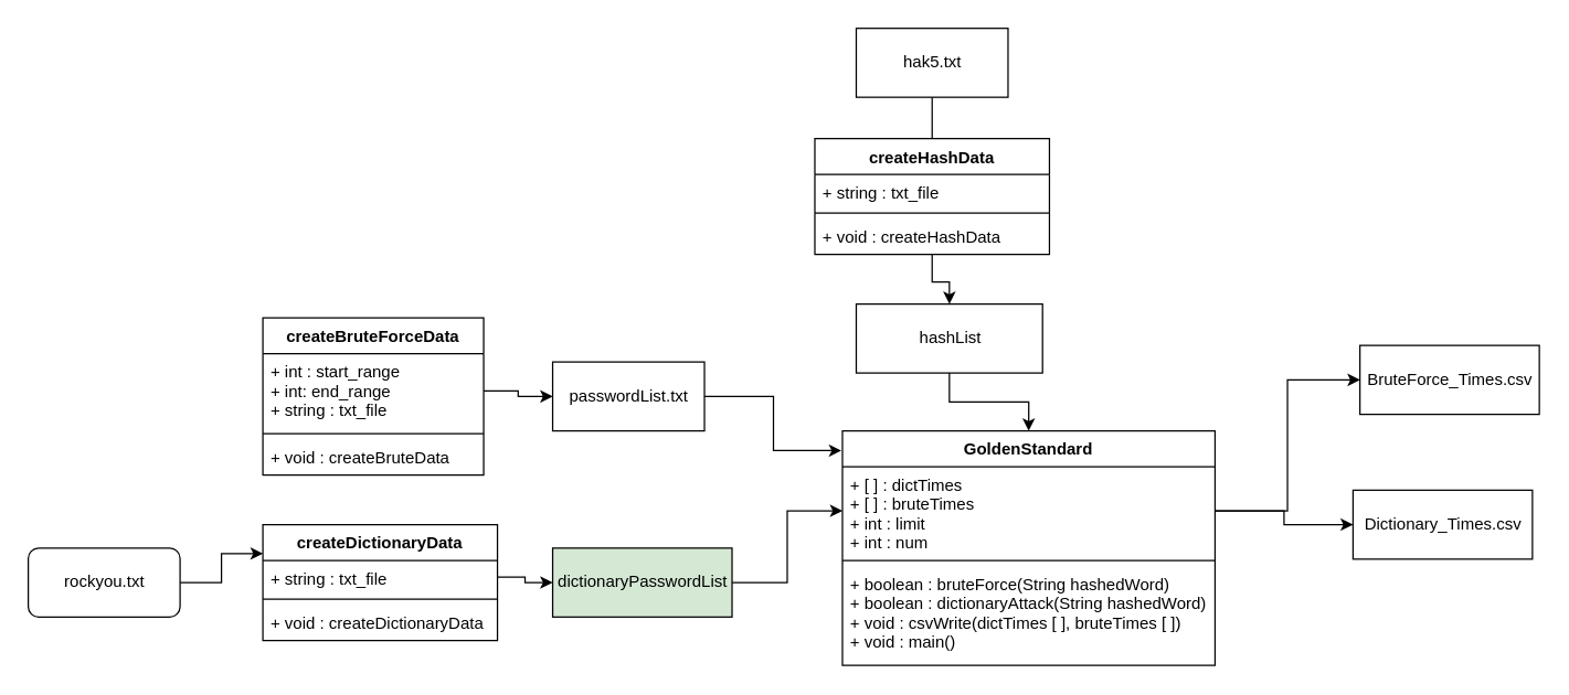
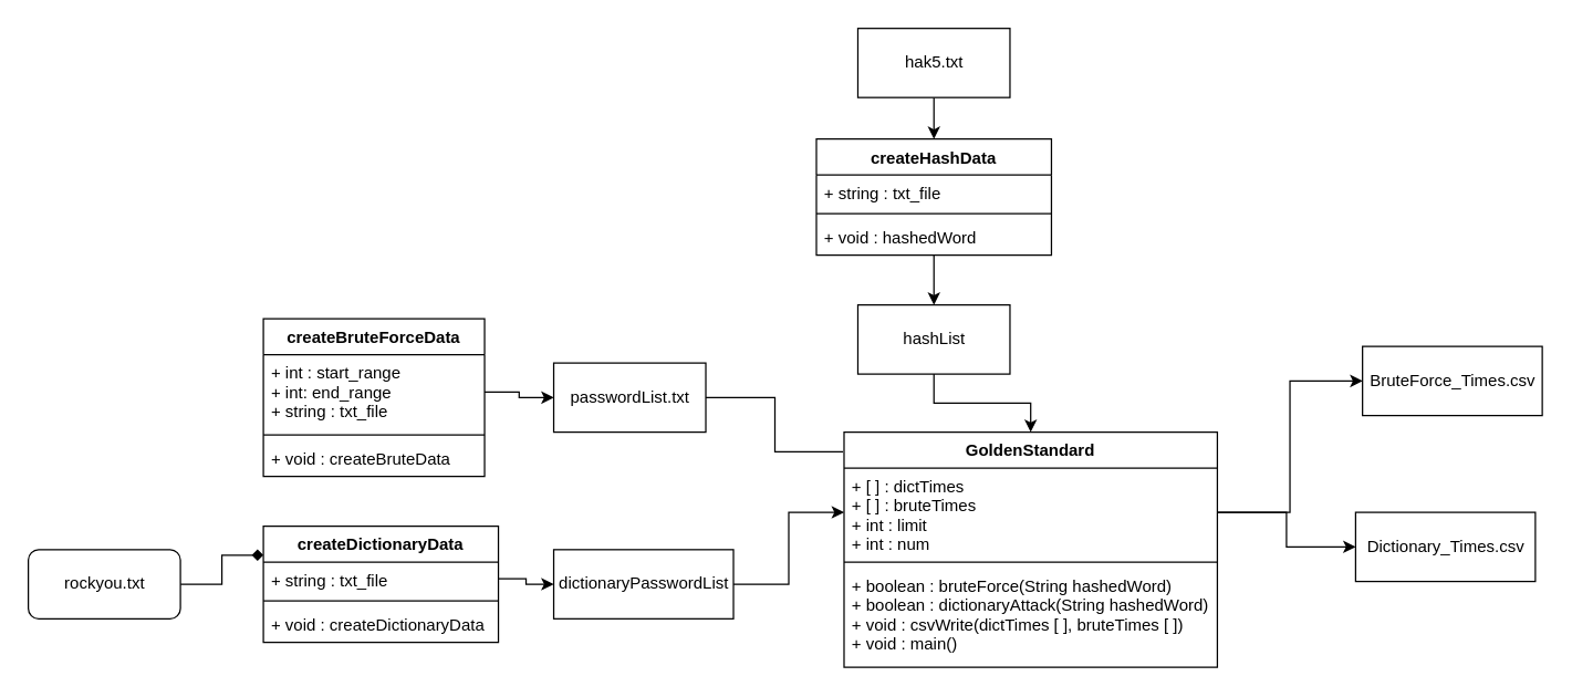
- <mxCell id="2" style="edgeStyle=orthogonalEdgeStyle;rounded=0;orthogonalLoop=1;jettySize=auto;html=1;entryX=0.5;entryY=0;entryDx=0;entryDy=0;endArrow=none;" edge="1" parent="1" source="3" target="23"><mxGeometry relative="1" as="geometry" /></mxCell>
+ <mxCell id="2" style="edgeStyle=orthogonalEdgeStyle;rounded=0;orthogonalLoop=1;jettySize=auto;html=1;entryX=0.5;entryY=0;entryDx=0;entryDy=0;" edge="1" parent="1" source="3" target="23"><mxGeometry relative="1" as="geometry" /></mxCell>
- <mxCell id="26" value="+ void : createHashData" style="text;strokeColor=none;fillColor=none;align=left;verticalAlign=top;spacingLeft=4;spacingRight=4;overflow=hidden;rotatable=0;points=[[0,0.5],[1,0.5]];portConstraint=eastwest;" vertex="1" parent="23"><mxGeometry y="58" width="170" height="26" as="geometry" /></mxCell>
+ <mxCell id="26" value="+ void : hashedWord" style="text;strokeColor=none;fillColor=none;align=left;verticalAlign=top;spacingLeft=4;spacingRight=4;overflow=hidden;rotatable=0;points=[[0,0.5],[1,0.5]];portConstraint=eastwest;" vertex="1" parent="23"><mxGeometry y="58" width="170" height="26" as="geometry" /></mxCell>
- <mxCell id="19" value="hashList" style="html=1;" vertex="1" parent="1"><mxGeometry x="620" y="220" width="135" height="50" as="geometry" /></mxCell>
+ <mxCell id="19" value="hashList" style="html=1;" vertex="1" parent="1"><mxGeometry x="620" y="220" width="110" height="50" as="geometry" /></mxCell>
- <mxCell id="20" style="edgeStyle=orthogonalEdgeStyle;rounded=0;orthogonalLoop=1;jettySize=auto;html=1;entryX=-0.003;entryY=0.084;entryDx=0;entryDy=0;entryPerimeter=0;" edge="1" parent="1" source="21" target="6"><mxGeometry relative="1" as="geometry" /></mxCell>
+ <mxCell id="20" style="edgeStyle=orthogonalEdgeStyle;rounded=0;orthogonalLoop=1;jettySize=auto;html=1;entryX=-0.003;entryY=0.084;entryDx=0;entryDy=0;entryPerimeter=0;endArrow=none;" edge="1" parent="1" source="21" target="6"><mxGeometry relative="1" as="geometry" /></mxCell>
- <mxCell id="30" value="Dictionary_Times.csv" style="html=1;" vertex="1" parent="1"><mxGeometry x="980" y="355" width="130" height="50" as="geometry" /></mxCell>
+ <mxCell id="30" value="Dictionary_Times.csv" style="html=1;" vertex="1" parent="1"><mxGeometry x="980" y="370" width="130" height="50" as="geometry" /></mxCell>
- <mxCell id="4" style="edgeStyle=orthogonalEdgeStyle;rounded=0;orthogonalLoop=1;jettySize=auto;html=1;entryX=0;entryY=0.25;entryDx=0;entryDy=0;" edge="1" parent="1" source="5" target="14"><mxGeometry relative="1" as="geometry" /></mxCell>
+ <mxCell id="4" style="edgeStyle=orthogonalEdgeStyle;rounded=0;orthogonalLoop=1;jettySize=auto;html=1;entryX=0;entryY=0.25;entryDx=0;entryDy=0;endArrow=diamond;" edge="1" parent="1" source="5" target="14"><mxGeometry relative="1" as="geometry" /></mxCell>
- <mxCell id="28" value="dictionaryPasswordList" style="html=1;fillColor=#d5e8d4;" vertex="1" parent="1"><mxGeometry x="400" y="397" width="130" height="50" as="geometry" /></mxCell>
+ <mxCell id="28" value="dictionaryPasswordList" style="html=1;" vertex="1" parent="1"><mxGeometry x="400" y="397" width="130" height="50" as="geometry" /></mxCell>
